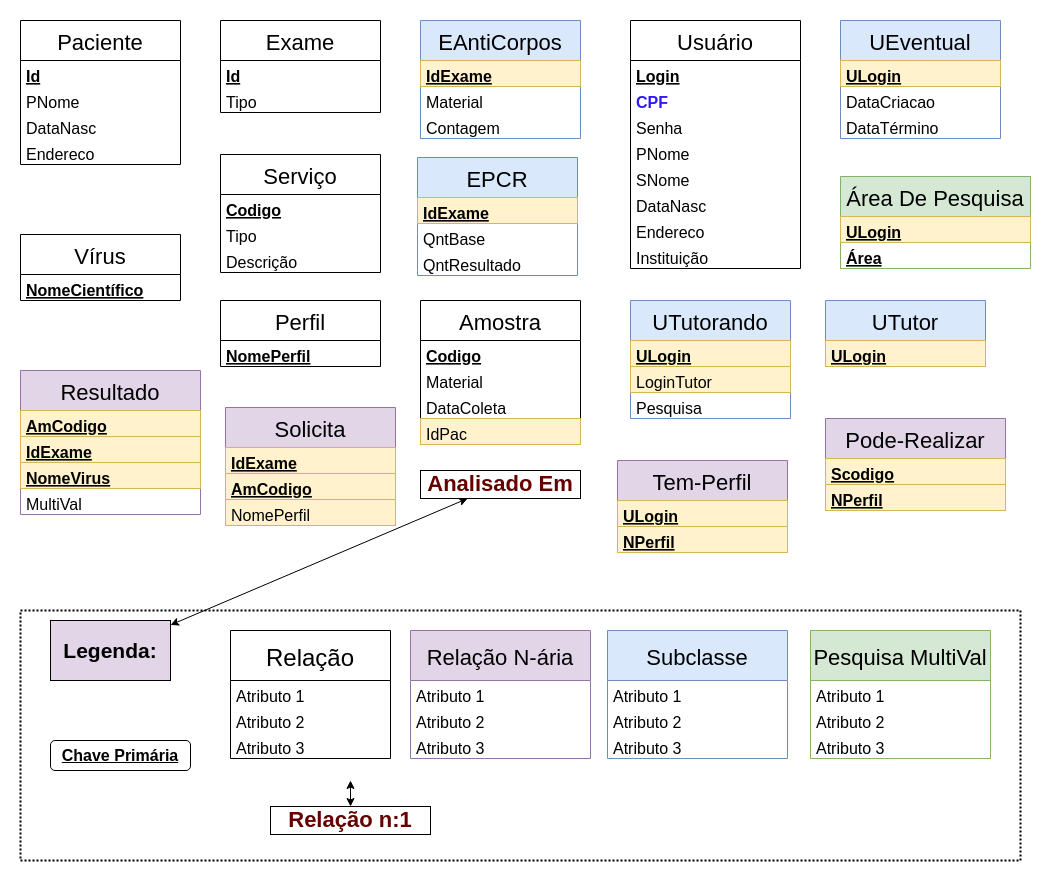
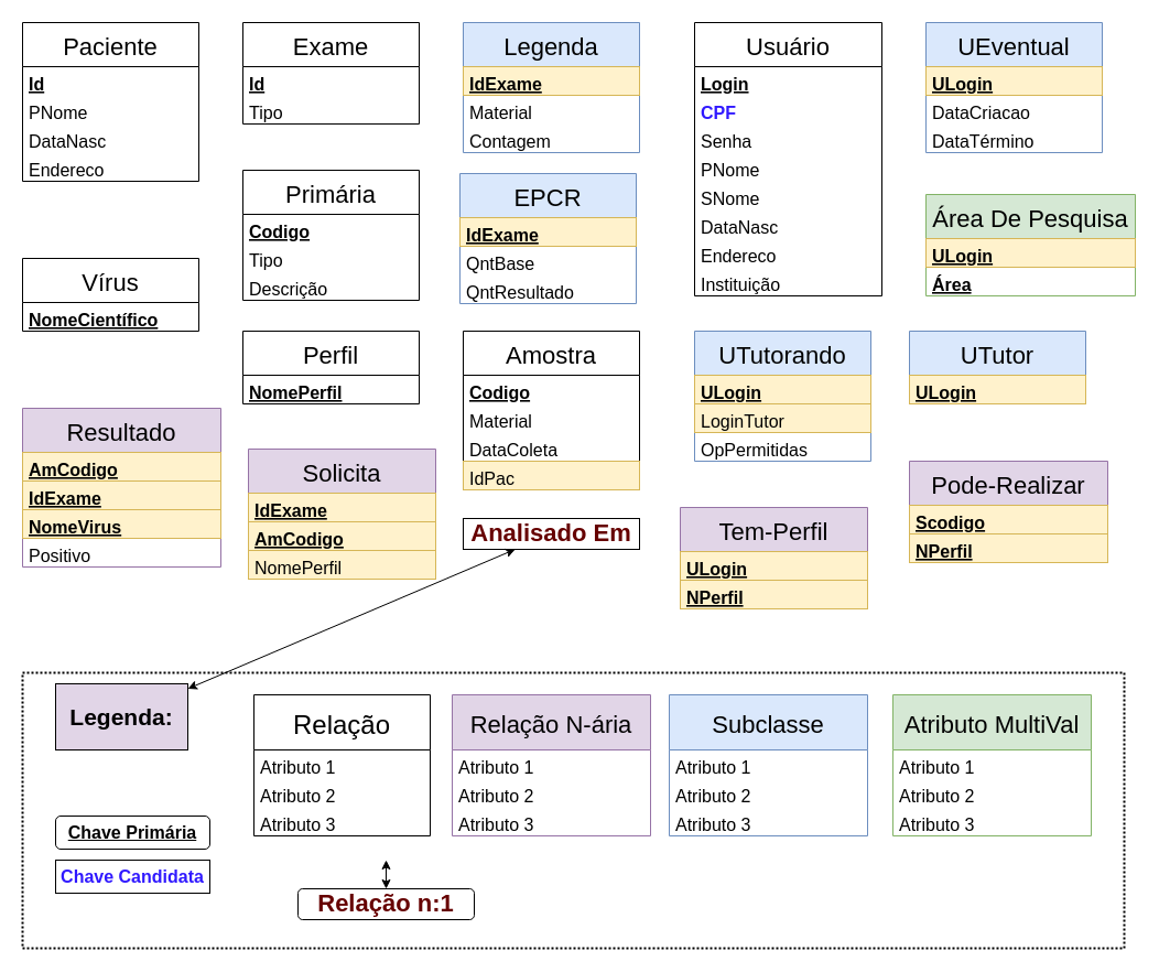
- <mxCell id="2" value="EAntiCorpos" style="swimlane;fontStyle=0;childLayout=stackLayout;horizontal=1;startSize=40;horizontalStack=0;resizeParent=1;resizeParentMax=0;resizeLast=0;collapsible=1;marginBottom=0;align=center;fontSize=22;fillColor=#dae8fc;strokeColor=#6c8ebf;" parent="1" vertex="1"><mxGeometry x="420" y="20" width="160" height="118" as="geometry"><mxRectangle x="330" y="200" width="90" height="26" as="alternateBounds" /></mxGeometry></mxCell>
+ <mxCell id="2" value="Legenda" style="swimlane;fontStyle=0;childLayout=stackLayout;horizontal=1;startSize=40;horizontalStack=0;resizeParent=1;resizeParentMax=0;resizeLast=0;collapsible=1;marginBottom=0;align=center;fontSize=22;fillColor=#dae8fc;strokeColor=#6c8ebf;" parent="1" vertex="1"><mxGeometry x="420" y="20" width="160" height="118" as="geometry"><mxRectangle x="330" y="200" width="90" height="26" as="alternateBounds" /></mxGeometry></mxCell>
- <mxCell id="53" value="Serviço" style="swimlane;fontStyle=0;childLayout=stackLayout;horizontal=1;startSize=40;horizontalStack=0;resizeParent=1;resizeParentMax=0;resizeLast=0;collapsible=1;marginBottom=0;align=center;fontSize=22;" parent="1" vertex="1"><mxGeometry x="220" y="154" width="160" height="118" as="geometry"><mxRectangle x="330" y="200" width="90" height="26" as="alternateBounds" /></mxGeometry></mxCell>
+ <mxCell id="53" value="Primária" style="swimlane;fontStyle=0;childLayout=stackLayout;horizontal=1;startSize=40;horizontalStack=0;resizeParent=1;resizeParentMax=0;resizeLast=0;collapsible=1;marginBottom=0;align=center;fontSize=22;" parent="1" vertex="1"><mxGeometry x="220" y="154" width="160" height="118" as="geometry"><mxRectangle x="330" y="200" width="90" height="26" as="alternateBounds" /></mxGeometry></mxCell>
- <mxCell id="83" value="Pesquisa" style="text;spacingLeft=4;spacingRight=4;overflow=hidden;rotatable=0;points=[[0,0.5],[1,0.5]];portConstraint=eastwest;fontSize=16;" vertex="1" parent="80"><mxGeometry y="92" width="160" height="26" as="geometry" /></mxCell>
+ <mxCell id="83" value="OpPermitidas" style="text;spacingLeft=4;spacingRight=4;overflow=hidden;rotatable=0;points=[[0,0.5],[1,0.5]];portConstraint=eastwest;fontSize=16;" vertex="1" parent="80"><mxGeometry y="92" width="160" height="26" as="geometry" /></mxCell>
- <mxCell id="50" value="MultiVal" style="text;spacingLeft=4;spacingRight=4;overflow=hidden;rotatable=0;points=[[0,0.5],[1,0.5]];portConstraint=eastwest;fontSize=16;fontStyle=0;" parent="46" vertex="1"><mxGeometry y="118" width="180" height="26" as="geometry" /></mxCell>
+ <mxCell id="50" value="Positivo" style="text;spacingLeft=4;spacingRight=4;overflow=hidden;rotatable=0;points=[[0,0.5],[1,0.5]];portConstraint=eastwest;fontSize=16;fontStyle=0;" parent="46" vertex="1"><mxGeometry y="118" width="180" height="26" as="geometry" /></mxCell>
- <mxCell id="69" value="Pesquisa MultiVal" style="swimlane;fontStyle=0;childLayout=stackLayout;horizontal=1;startSize=50;horizontalStack=0;resizeParent=1;resizeParentMax=0;resizeLast=0;collapsible=1;marginBottom=0;align=center;fontSize=22;fillColor=#d5e8d4;strokeColor=#82b366;" parent="1" vertex="1"><mxGeometry x="810" y="630" width="180" height="128" as="geometry" /></mxCell>
+ <mxCell id="69" value="Atributo MultiVal" style="swimlane;fontStyle=0;childLayout=stackLayout;horizontal=1;startSize=50;horizontalStack=0;resizeParent=1;resizeParentMax=0;resizeLast=0;collapsible=1;marginBottom=0;align=center;fontSize=22;fillColor=#d5e8d4;strokeColor=#82b366;" parent="1" vertex="1"><mxGeometry x="810" y="630" width="180" height="128" as="geometry" /></mxCell>
+ <mxCell id="36" value="&lt;div&gt;Chave Candidata&lt;br&gt;&lt;/div&gt;" style="rounded=0;whiteSpace=wrap;html=1;fontStyle=1;fontSize=16;fontColor=#3019FF;" parent="1" vertex="1"><mxGeometry x="50" y="780" width="140" height="30" as="geometry" /></mxCell>
- <mxCell id="39" value="Relação n:1" style="whiteSpace=wrap;html=1;fontSize=22;strokeColor=#000000;fontColor=#660000;fontStyle=1;rounded=0;" parent="1" vertex="1"><mxGeometry x="270" y="806" width="160" height="28" as="geometry" /></mxCell>
+ <mxCell id="39" value="Relação n:1" style="rounded=1;whiteSpace=wrap;html=1;fontSize=22;strokeColor=#000000;fontColor=#660000;fontStyle=1" parent="1" vertex="1"><mxGeometry x="270" y="806" width="160" height="28" as="geometry" /></mxCell>
